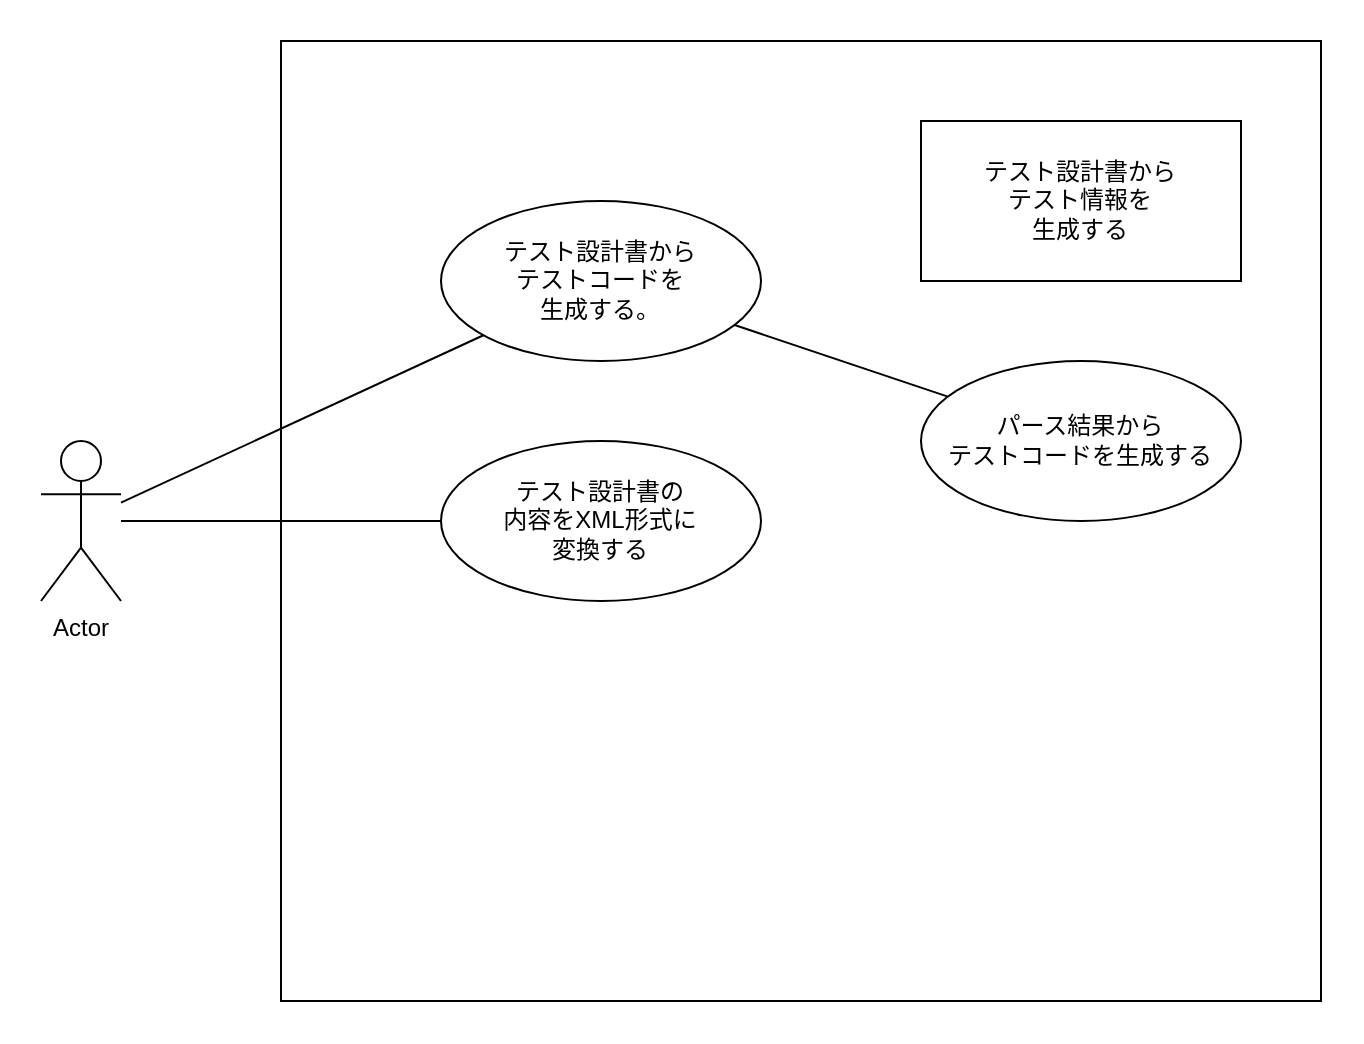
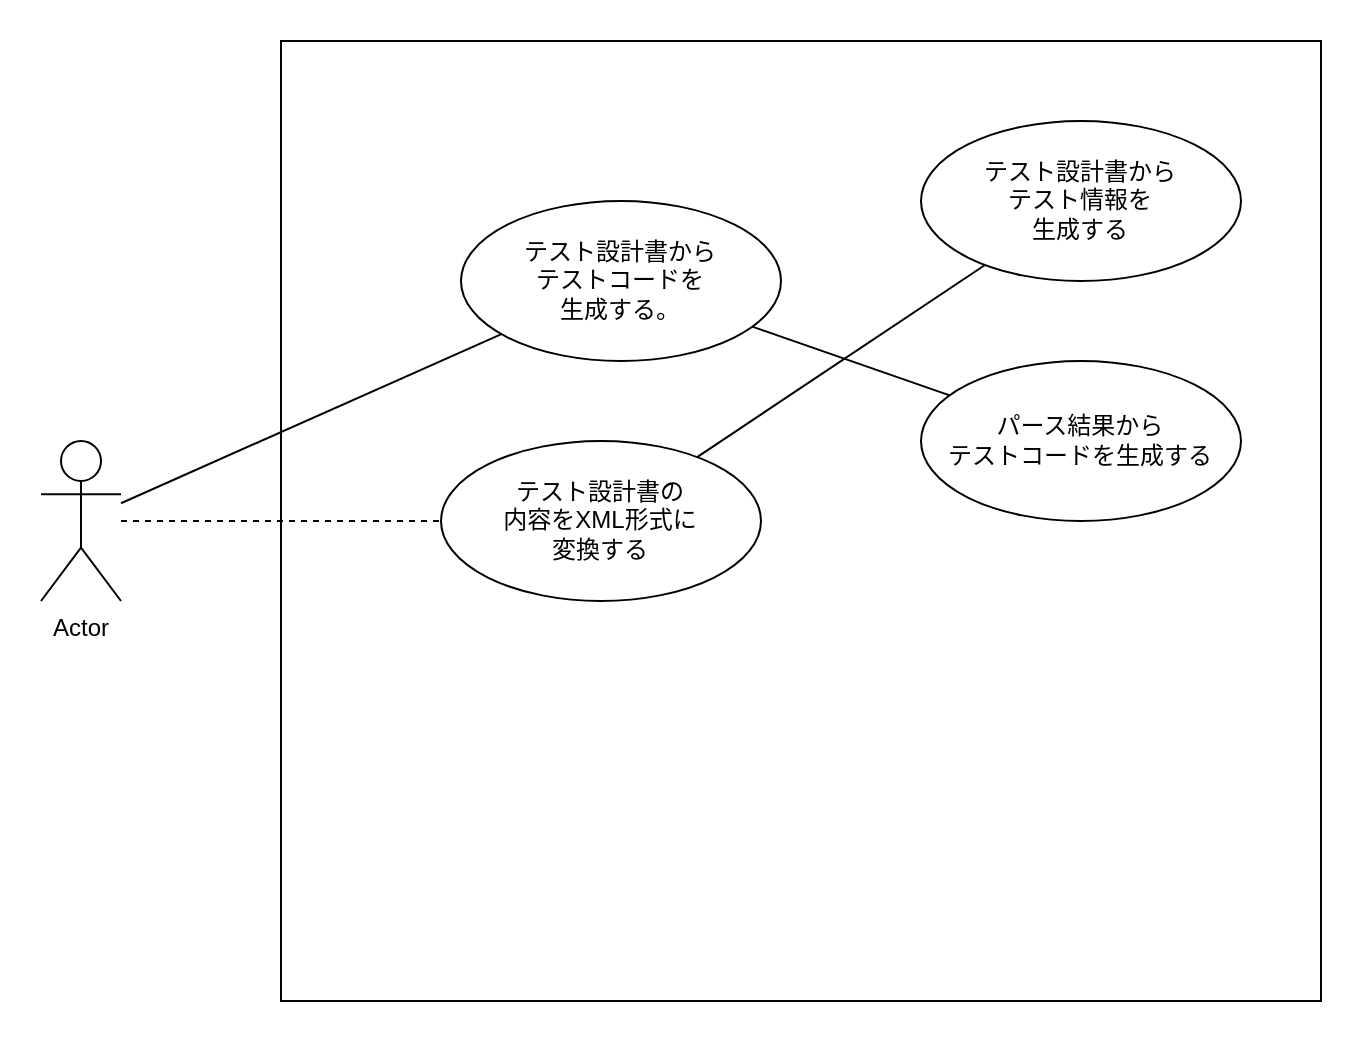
- <mxCell id="8" value="テスト設計書から&lt;br&gt;テスト情報を&lt;br&gt;生成する" style="whiteSpace=wrap;html=1;rounded=0;" parent="1" vertex="1"><mxGeometry x="460" y="60" width="160" height="80" as="geometry" /></mxCell>
+ <mxCell id="8" value="テスト設計書から&lt;br&gt;テスト情報を&lt;br&gt;生成する" style="ellipse;whiteSpace=wrap;html=1;" parent="1" vertex="1"><mxGeometry x="460" y="60" width="160" height="80" as="geometry" /></mxCell>
- <mxCell id="7" value="テスト設計書から&lt;br&gt;テストコードを&lt;br&gt;生成する。" style="ellipse;whiteSpace=wrap;html=1;" parent="1" vertex="1"><mxGeometry x="220" y="100" width="160" height="80" as="geometry" /></mxCell>
+ <mxCell id="7" value="テスト設計書から&lt;br&gt;テストコードを&lt;br&gt;生成する。" style="ellipse;whiteSpace=wrap;html=1;" parent="1" vertex="1"><mxGeometry x="230" y="100" width="160" height="80" as="geometry" /></mxCell>
+ <mxCell id="10" style="edgeStyle=none;rounded=0;orthogonalLoop=1;jettySize=auto;html=1;endArrow=none;endFill=0;" parent="1" source="11" target="8" edge="1"><mxGeometry relative="1" as="geometry" /></mxCell>
- <mxCell id="4" style="edgeStyle=none;rounded=0;orthogonalLoop=1;jettySize=auto;html=1;endArrow=none;endFill=0;" parent="1" source="5" target="11" edge="1"><mxGeometry relative="1" as="geometry" /></mxCell>
+ <mxCell id="4" style="edgeStyle=none;rounded=0;orthogonalLoop=1;jettySize=auto;html=1;endArrow=none;endFill=0;dashed=1;" parent="1" source="5" target="11" edge="1"><mxGeometry relative="1" as="geometry" /></mxCell>
